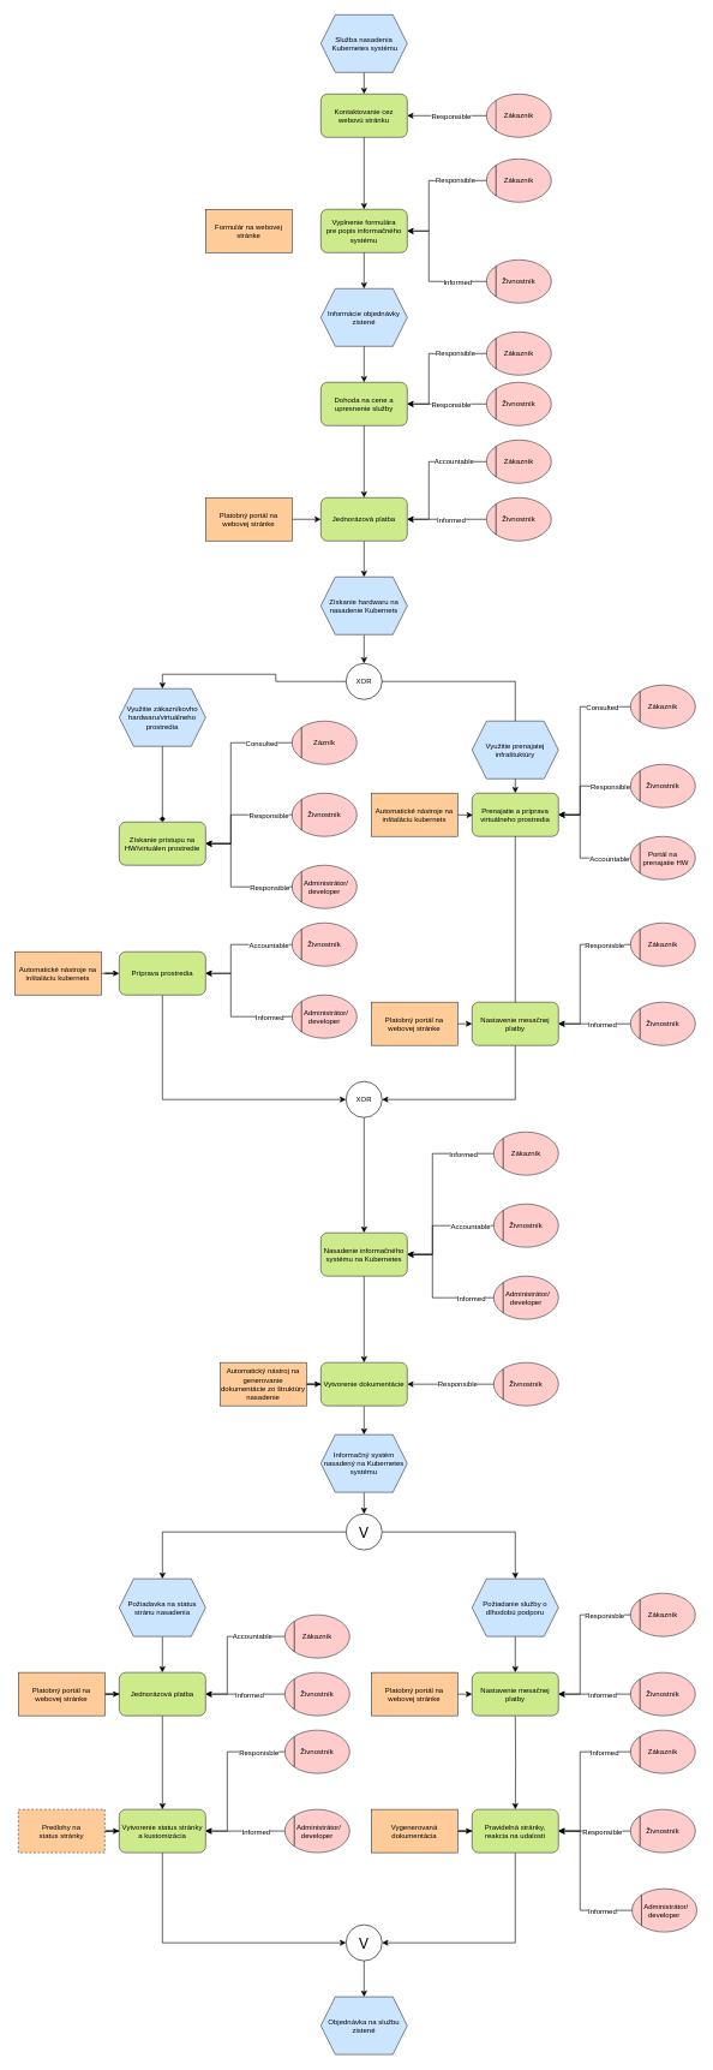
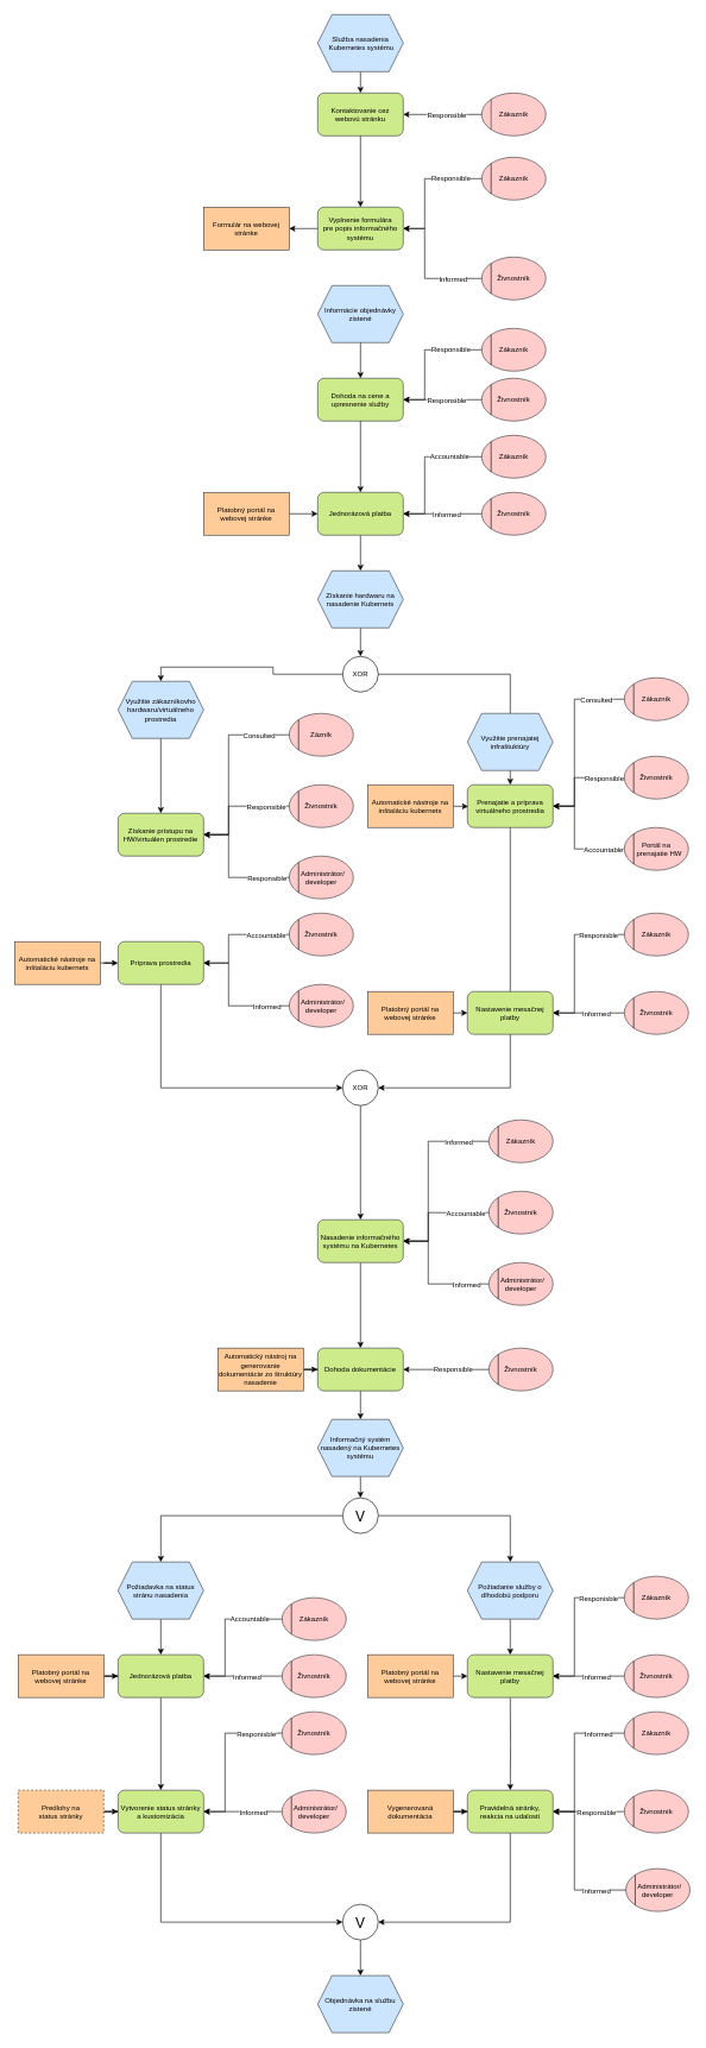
- <mxCell id="25" style="edgeStyle=orthogonalEdgeStyle;rounded=0;orthogonalLoop=1;jettySize=auto;html=1;strokeColor=#000000;fontSize=10;fontColor=#4D4D4D;" parent="1" source="11" target="24" edge="1"><mxGeometry relative="1" as="geometry" /></mxCell>
+ <mxCell id="25" style="edgeStyle=orthogonalEdgeStyle;rounded=0;orthogonalLoop=1;jettySize=auto;html=1;strokeColor=#000000;fontSize=10;fontColor=#4D4D4D;" parent="1" source="11" target="13" edge="1"><mxGeometry relative="1" as="geometry" /></mxCell>
- <mxCell id="83" style="edgeStyle=orthogonalEdgeStyle;rounded=0;orthogonalLoop=1;jettySize=auto;html=1;fontSize=10;exitX=0.5;exitY=1;exitDx=0;exitDy=0;endArrow=diamond;" parent="1" source="81" target="70" edge="1"><mxGeometry relative="1" as="geometry"><mxPoint x="225" y="1080" as="sourcePoint" /></mxGeometry></mxCell>
+ <mxCell id="83" style="edgeStyle=orthogonalEdgeStyle;rounded=0;orthogonalLoop=1;jettySize=auto;html=1;fontSize=10;exitX=0.5;exitY=1;exitDx=0;exitDy=0;" parent="1" source="81" target="70" edge="1"><mxGeometry relative="1" as="geometry"><mxPoint x="225" y="1080" as="sourcePoint" /></mxGeometry></mxCell>
- <mxCell id="142" value="Vytvorenie dokumentácie" style="rounded=1;whiteSpace=wrap;html=1;fontSize=10;fillColor=#cdeb8b;strokeColor=#36393d;" parent="1" vertex="1"><mxGeometry x="445" y="1890" width="120" height="60" as="geometry" /></mxCell>
+ <mxCell id="142" value="Dohoda dokumentácie" style="rounded=1;whiteSpace=wrap;html=1;fontSize=10;fillColor=#cdeb8b;strokeColor=#36393d;" parent="1" vertex="1"><mxGeometry x="445" y="1890" width="120" height="60" as="geometry" /></mxCell>
